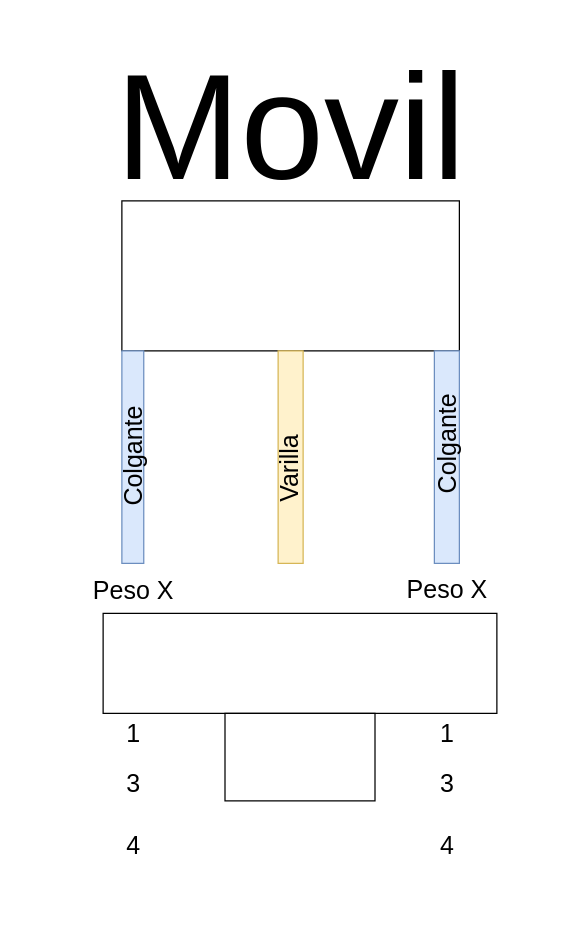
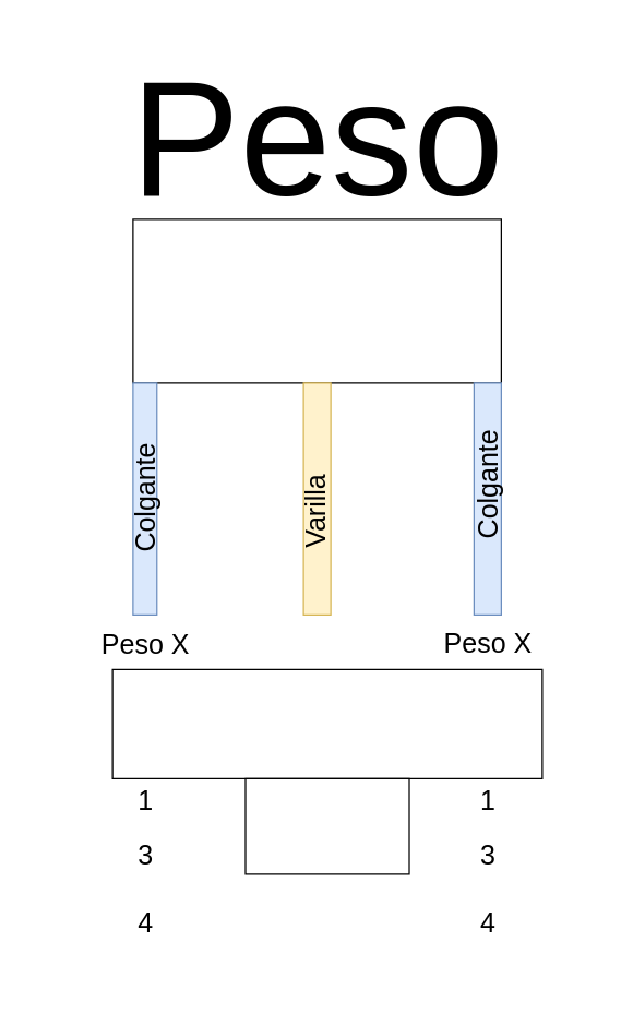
- <mxCell id="2" value="&lt;font style=&quot;font-size: 120px;&quot;&gt;Movil&lt;/font&gt;" style="text;html=1;resizable=0;autosize=1;align=center;verticalAlign=middle;points=[];fillColor=none;strokeColor=none;rounded=0;" vertex="1" parent="1"><mxGeometry x="82" y="20" width="300" height="160" as="geometry" /></mxCell>
+ <mxCell id="2" value="&lt;font style=&quot;font-size: 120px;&quot;&gt;Peso&lt;/font&gt;" style="text;html=1;resizable=0;autosize=1;align=center;verticalAlign=middle;points=[];fillColor=none;strokeColor=none;rounded=0;" vertex="1" parent="1"><mxGeometry x="82" y="20" width="300" height="160" as="geometry" /></mxCell>
